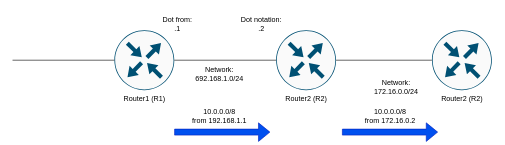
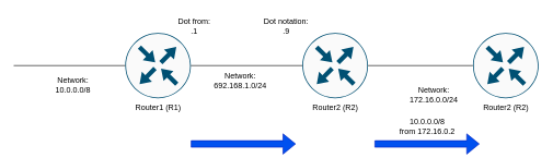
- <mxCell id="7" value="Dot notation:&lt;div&gt;.2&lt;/div&gt;" style="text;html=1;align=center;verticalAlign=middle;resizable=0;points=[];autosize=1;strokeColor=none;fillColor=none;" vertex="1" parent="1"><mxGeometry x="390" y="20" width="90" height="40" as="geometry" /></mxCell>
+ <mxCell id="7" value="Dot notation:&lt;div&gt;.9&lt;/div&gt;" style="text;html=1;align=center;verticalAlign=middle;resizable=0;points=[];autosize=1;strokeColor=none;fillColor=none;" vertex="1" parent="1"><mxGeometry x="390" y="20" width="90" height="40" as="geometry" /></mxCell>
+ <mxCell id="11" value="Network:&lt;div&gt;10.0.0.0/8&lt;/div&gt;" style="text;html=1;align=center;verticalAlign=middle;resizable=0;points=[];autosize=1;strokeColor=none;fillColor=none;" vertex="1" parent="1"><mxGeometry x="70" y="110" width="80" height="40" as="geometry" /></mxCell>
- <mxCell id="15" value="10.0.0.0/8&lt;div&gt;from 192.168.1.1&lt;/div&gt;" style="text;html=1;align=center;verticalAlign=middle;resizable=0;points=[];autosize=1;strokeColor=none;fillColor=none;" vertex="1" parent="1"><mxGeometry x="310" y="173" width="110" height="40" as="geometry" /></mxCell>
